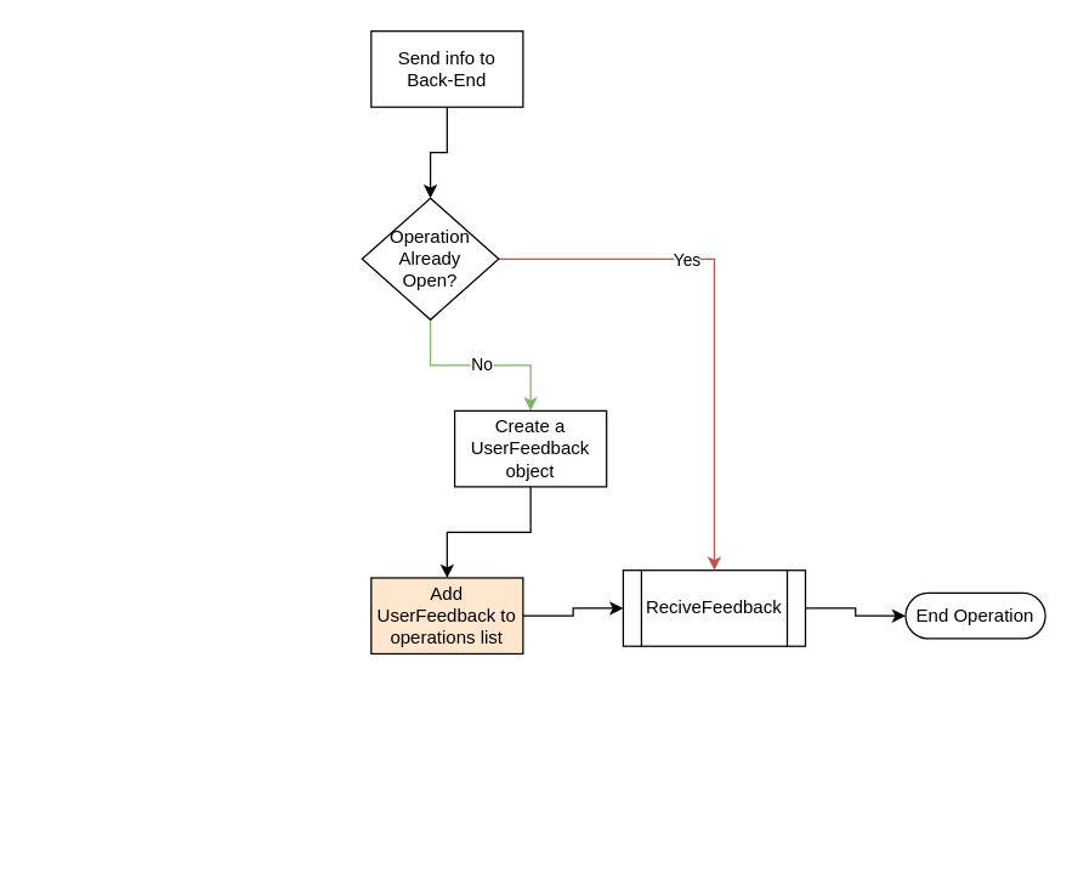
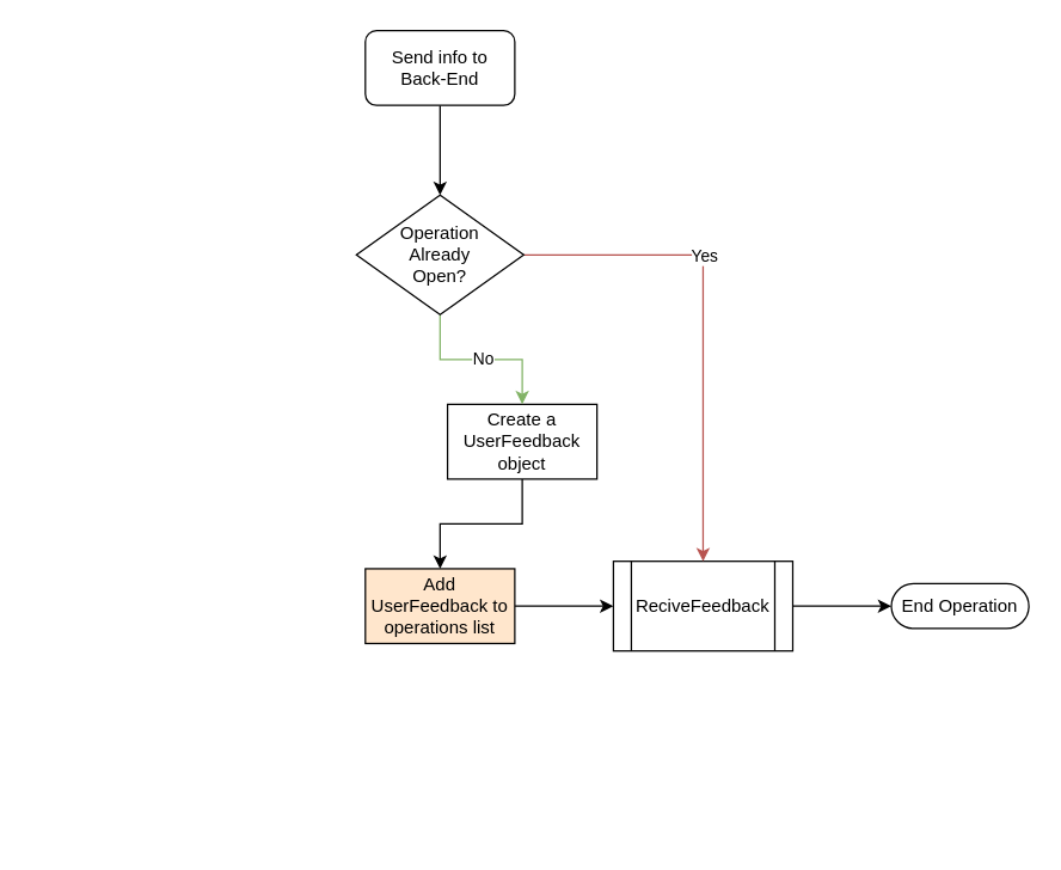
- <mxCell id="5" value="Send info to Back-End" style="html=1;dashed=0;whiteSpace=wrap;" vertex="1" parent="1"><mxGeometry x="244" y="20" width="100" height="50" as="geometry" /></mxCell>
+ <mxCell id="5" value="Send info to Back-End" style="html=1;dashed=0;whiteSpace=wrap;rounded=1;" vertex="1" parent="1"><mxGeometry x="244" y="20" width="100" height="50" as="geometry" /></mxCell>
- <mxCell id="17" value="&lt;div&gt;Operation&lt;/div&gt;&lt;div&gt;Already&lt;/div&gt;&lt;div&gt;Open?&lt;/div&gt;" style="shape=rhombus;html=1;dashed=0;whiteSpace=wrap;perimeter=rhombusPerimeter;" vertex="1" parent="1"><mxGeometry x="238" y="130" width="90" height="80" as="geometry" /></mxCell>
+ <mxCell id="17" value="&lt;div&gt;Operation&lt;/div&gt;&lt;div&gt;Already&lt;/div&gt;&lt;div&gt;Open?&lt;/div&gt;" style="shape=rhombus;html=1;dashed=0;whiteSpace=wrap;perimeter=rhombusPerimeter;" vertex="1" parent="1"><mxGeometry x="238" y="130" width="112" height="80" as="geometry" /></mxCell>
- <mxCell id="12" value="ReciveFeedback" style="shape=process;whiteSpace=wrap;html=1;backgroundOutline=1;" vertex="1" parent="1"><mxGeometry x="410" y="375" width="120" height="50" as="geometry" /></mxCell>
+ <mxCell id="12" value="ReciveFeedback" style="shape=process;whiteSpace=wrap;html=1;backgroundOutline=1;" vertex="1" parent="1"><mxGeometry x="410" y="375" width="120" height="60" as="geometry" /></mxCell>
